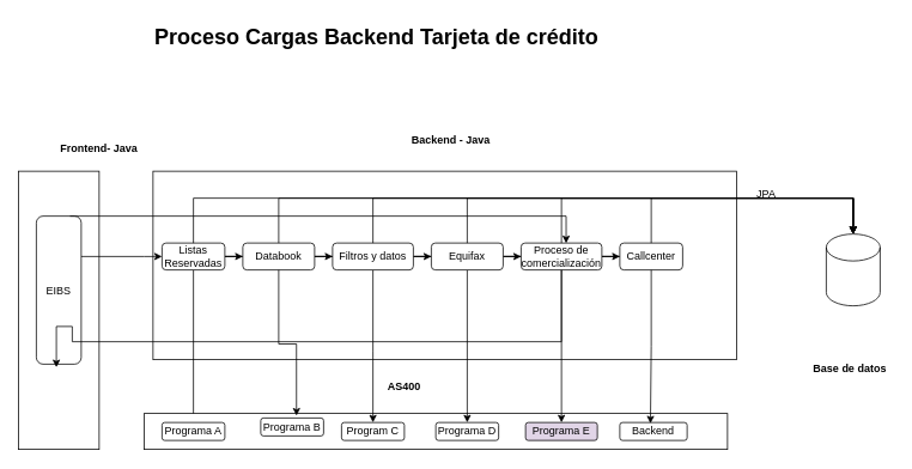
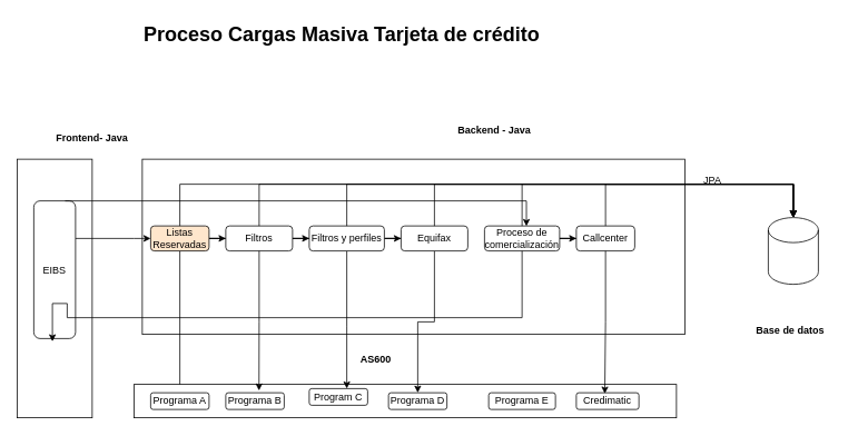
- <mxCell id="48" value="&lt;h1 style=&quot;margin-top: 0px;&quot;&gt;Proceso Cargas Backend Tarjeta de crédito&lt;/h1&gt;" style="text;html=1;whiteSpace=wrap;overflow=hidden;rounded=0;" vertex="1" parent="1"><mxGeometry x="170" y="20" width="740" height="50" as="geometry" /></mxCell>
+ <mxCell id="48" value="&lt;h1 style=&quot;margin-top: 0px;&quot;&gt;Proceso Cargas Masiva Tarjeta de crédito&lt;/h1&gt;" style="text;html=1;whiteSpace=wrap;overflow=hidden;rounded=0;" vertex="1" parent="1"><mxGeometry x="170" y="20" width="740" height="50" as="geometry" /></mxCell>
- <mxCell id="2" value="&lt;b&gt;Backend - Java&lt;/b&gt;" style="text;html=1;align=center;verticalAlign=middle;whiteSpace=wrap;rounded=0;" vertex="1" parent="1"><mxGeometry x="452.5" y="140" width="97.5" height="30" as="geometry" /></mxCell>
+ <mxCell id="2" value="&lt;b&gt;Backend - Java&lt;/b&gt;" style="text;html=1;align=center;verticalAlign=middle;whiteSpace=wrap;rounded=0;" vertex="1" parent="1"><mxGeometry x="542.5" y="140" width="97.5" height="30" as="geometry" /></mxCell>
- <mxCell id="7" value="Listas Reservadas" style="rounded=1;whiteSpace=wrap;html=1;" vertex="1" parent="1"><mxGeometry x="180" y="270" width="70" height="30" as="geometry" /></mxCell>
+ <mxCell id="7" value="Listas Reservadas" style="rounded=1;whiteSpace=wrap;html=1;fillColor=#ffe6cc;" vertex="1" parent="1"><mxGeometry x="180" y="270" width="70" height="30" as="geometry" /></mxCell>
- <mxCell id="13" value="Databook" style="rounded=1;whiteSpace=wrap;html=1;" vertex="1" parent="1"><mxGeometry x="270" y="270" width="80" height="30" as="geometry" /></mxCell>
+ <mxCell id="13" value="Filtros" style="rounded=1;whiteSpace=wrap;html=1;" vertex="1" parent="1"><mxGeometry x="270" y="270" width="80" height="30" as="geometry" /></mxCell>
- <mxCell id="11" value="Filtros y datos" style="rounded=1;whiteSpace=wrap;html=1;" vertex="1" parent="1"><mxGeometry x="370" y="270" width="90" height="30" as="geometry" /></mxCell>
+ <mxCell id="11" value="Filtros y perfiles" style="rounded=1;whiteSpace=wrap;html=1;" vertex="1" parent="1"><mxGeometry x="370" y="270" width="90" height="30" as="geometry" /></mxCell>
- <mxCell id="14" style="edgeStyle=orthogonalEdgeStyle;rounded=0;orthogonalLoop=1;jettySize=auto;html=1;entryX=0;entryY=0.5;entryDx=0;entryDy=0;" edge="1" parent="1" source="16" target="19"><mxGeometry relative="1" as="geometry" /></mxCell>
- <mxCell id="6" style="edgeStyle=orthogonalEdgeStyle;rounded=0;orthogonalLoop=1;jettySize=auto;html=1;entryX=0.5;entryY=0;entryDx=0;entryDy=0;" edge="1" parent="1" source="7" target="28"><mxGeometry relative="1" as="geometry" /></mxCell>
+ <mxCell id="6" style="edgeStyle=orthogonalEdgeStyle;rounded=0;orthogonalLoop=1;jettySize=auto;html=1;entryX=0.5;entryY=0;entryDx=0;entryDy=0;endArrow=open;" edge="1" parent="1" source="7" target="28"><mxGeometry relative="1" as="geometry" /></mxCell>
- <mxCell id="39" value="&lt;b&gt;Base de datos&lt;/b&gt;" style="text;html=1;align=center;verticalAlign=middle;whiteSpace=wrap;rounded=0;" vertex="1" parent="1"><mxGeometry x="900" y="395" width="93.3" height="30" as="geometry" /></mxCell>
+ <mxCell id="39" value="&lt;b&gt;Base de datos&lt;/b&gt;" style="text;html=1;align=center;verticalAlign=middle;whiteSpace=wrap;rounded=0;" vertex="1" parent="1"><mxGeometry x="900" y="380" width="93.3" height="30" as="geometry" /></mxCell>
- <mxCell id="3" value="&lt;b&gt;AS400&lt;/b&gt;" style="text;html=1;align=center;verticalAlign=middle;whiteSpace=wrap;rounded=0;" vertex="1" parent="1"><mxGeometry x="420" y="415" width="60" height="30" as="geometry" /></mxCell>
+ <mxCell id="3" value="&lt;b&gt;AS600&lt;/b&gt;" style="text;html=1;align=center;verticalAlign=middle;whiteSpace=wrap;rounded=0;" vertex="1" parent="1"><mxGeometry x="420" y="415" width="60" height="30" as="geometry" /></mxCell>
- <mxCell id="18" style="edgeStyle=orthogonalEdgeStyle;rounded=0;orthogonalLoop=1;jettySize=auto;html=1;" edge="1" parent="1" source="19" target="33"><mxGeometry relative="1" as="geometry" /></mxCell>
- <mxCell id="29" value="Programa B" style="rounded=1;whiteSpace=wrap;html=1;" vertex="1" parent="1"><mxGeometry x="290" y="465" width="70" height="20" as="geometry" /></mxCell>
+ <mxCell id="29" value="Programa B" style="rounded=1;whiteSpace=wrap;html=1;" vertex="1" parent="1"><mxGeometry x="270" y="470" width="70" height="20" as="geometry" /></mxCell>
- <mxCell id="31" value="Program C" style="rounded=1;whiteSpace=wrap;html=1;" vertex="1" parent="1"><mxGeometry x="380" y="470" width="70" height="20" as="geometry" /></mxCell>
+ <mxCell id="31" value="Program C" style="rounded=1;whiteSpace=wrap;html=1;" vertex="1" parent="1"><mxGeometry x="370" y="465" width="70" height="20" as="geometry" /></mxCell>
- <mxCell id="32" value="Programa D" style="rounded=1;whiteSpace=wrap;html=1;" vertex="1" parent="1"><mxGeometry x="485" y="470" width="70" height="20" as="geometry" /></mxCell>
+ <mxCell id="32" value="Programa D" style="rounded=1;whiteSpace=wrap;html=1;" vertex="1" parent="1"><mxGeometry x="465" y="470" width="70" height="20" as="geometry" /></mxCell>
- <mxCell id="33" value="Programa E" style="rounded=1;whiteSpace=wrap;html=1;fillColor=#e1d5e7;" vertex="1" parent="1"><mxGeometry x="585" y="470" width="80" height="20" as="geometry" /></mxCell>
+ <mxCell id="33" value="Programa E" style="rounded=1;whiteSpace=wrap;html=1;" vertex="1" parent="1"><mxGeometry x="585" y="470" width="80" height="20" as="geometry" /></mxCell>
- <mxCell id="27" value="Backend" style="rounded=1;whiteSpace=wrap;html=1;" vertex="1" parent="1"><mxGeometry x="690" y="470" width="75" height="20" as="geometry" /></mxCell>
+ <mxCell id="27" value="Credimatic" style="rounded=1;whiteSpace=wrap;html=1;" vertex="1" parent="1"><mxGeometry x="690" y="470" width="75" height="20" as="geometry" /></mxCell>
